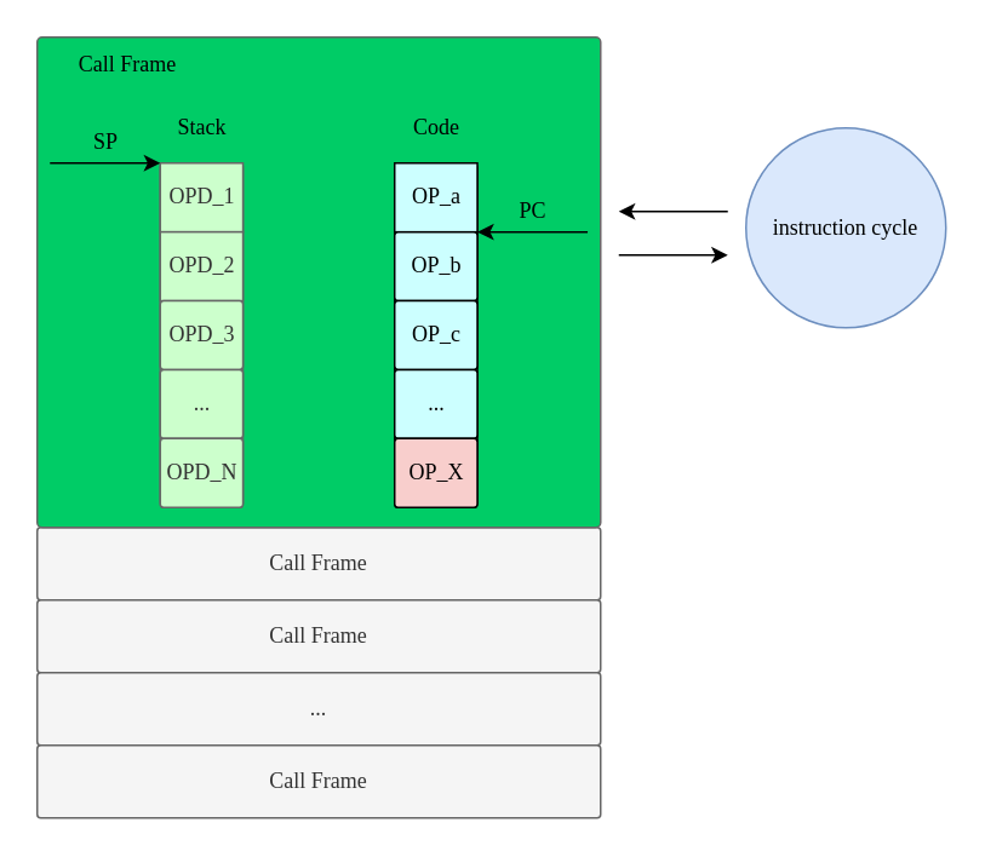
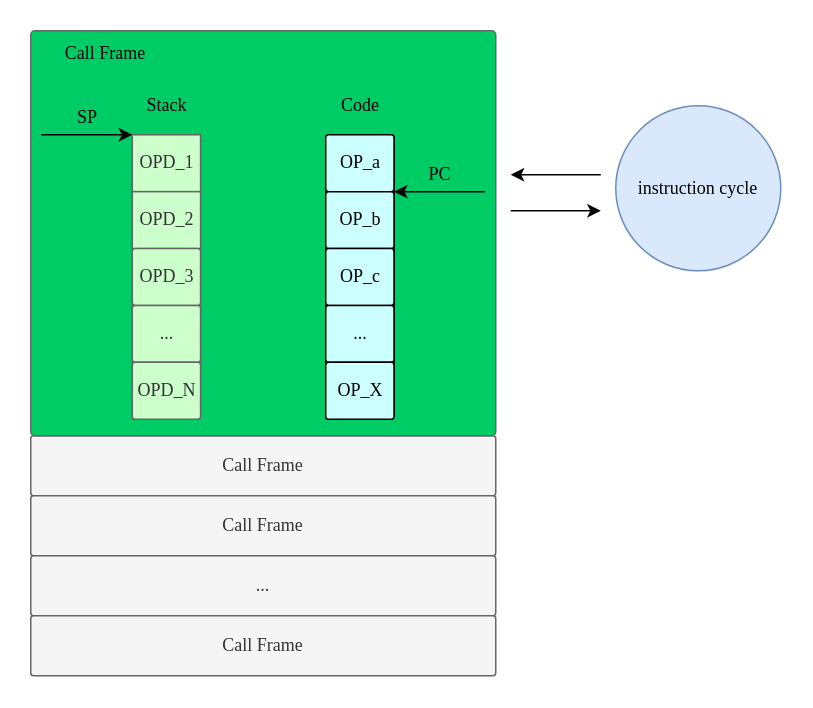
- <mxCell id="16" value="OP_a" style="whiteSpace=wrap;html=1;arcSize=5;fontFamily=SF Mono;fillColor=#CCFFFF;rounded=0;" vertex="1" parent="8"><mxGeometry x="189.66" y="30.345" width="45.518" height="37.931" as="geometry" /></mxCell>
+ <mxCell id="16" value="OP_a" style="rounded=1;whiteSpace=wrap;html=1;arcSize=5;fontFamily=SF Mono;fillColor=#CCFFFF;" vertex="1" parent="8"><mxGeometry x="189.66" y="30.345" width="45.518" height="37.931" as="geometry" /></mxCell>
- <mxCell id="20" value="OP_X" style="rounded=1;whiteSpace=wrap;html=1;arcSize=5;fontFamily=SF Mono;fillColor=#f8cecc;" vertex="1" parent="8"><mxGeometry x="189.66" y="182.069" width="45.518" height="37.931" as="geometry" /></mxCell>
+ <mxCell id="20" value="OP_X" style="rounded=1;whiteSpace=wrap;html=1;arcSize=5;fontFamily=SF Mono;fillColor=#CCFFFF;" vertex="1" parent="8"><mxGeometry x="189.66" y="182.069" width="45.518" height="37.931" as="geometry" /></mxCell>
